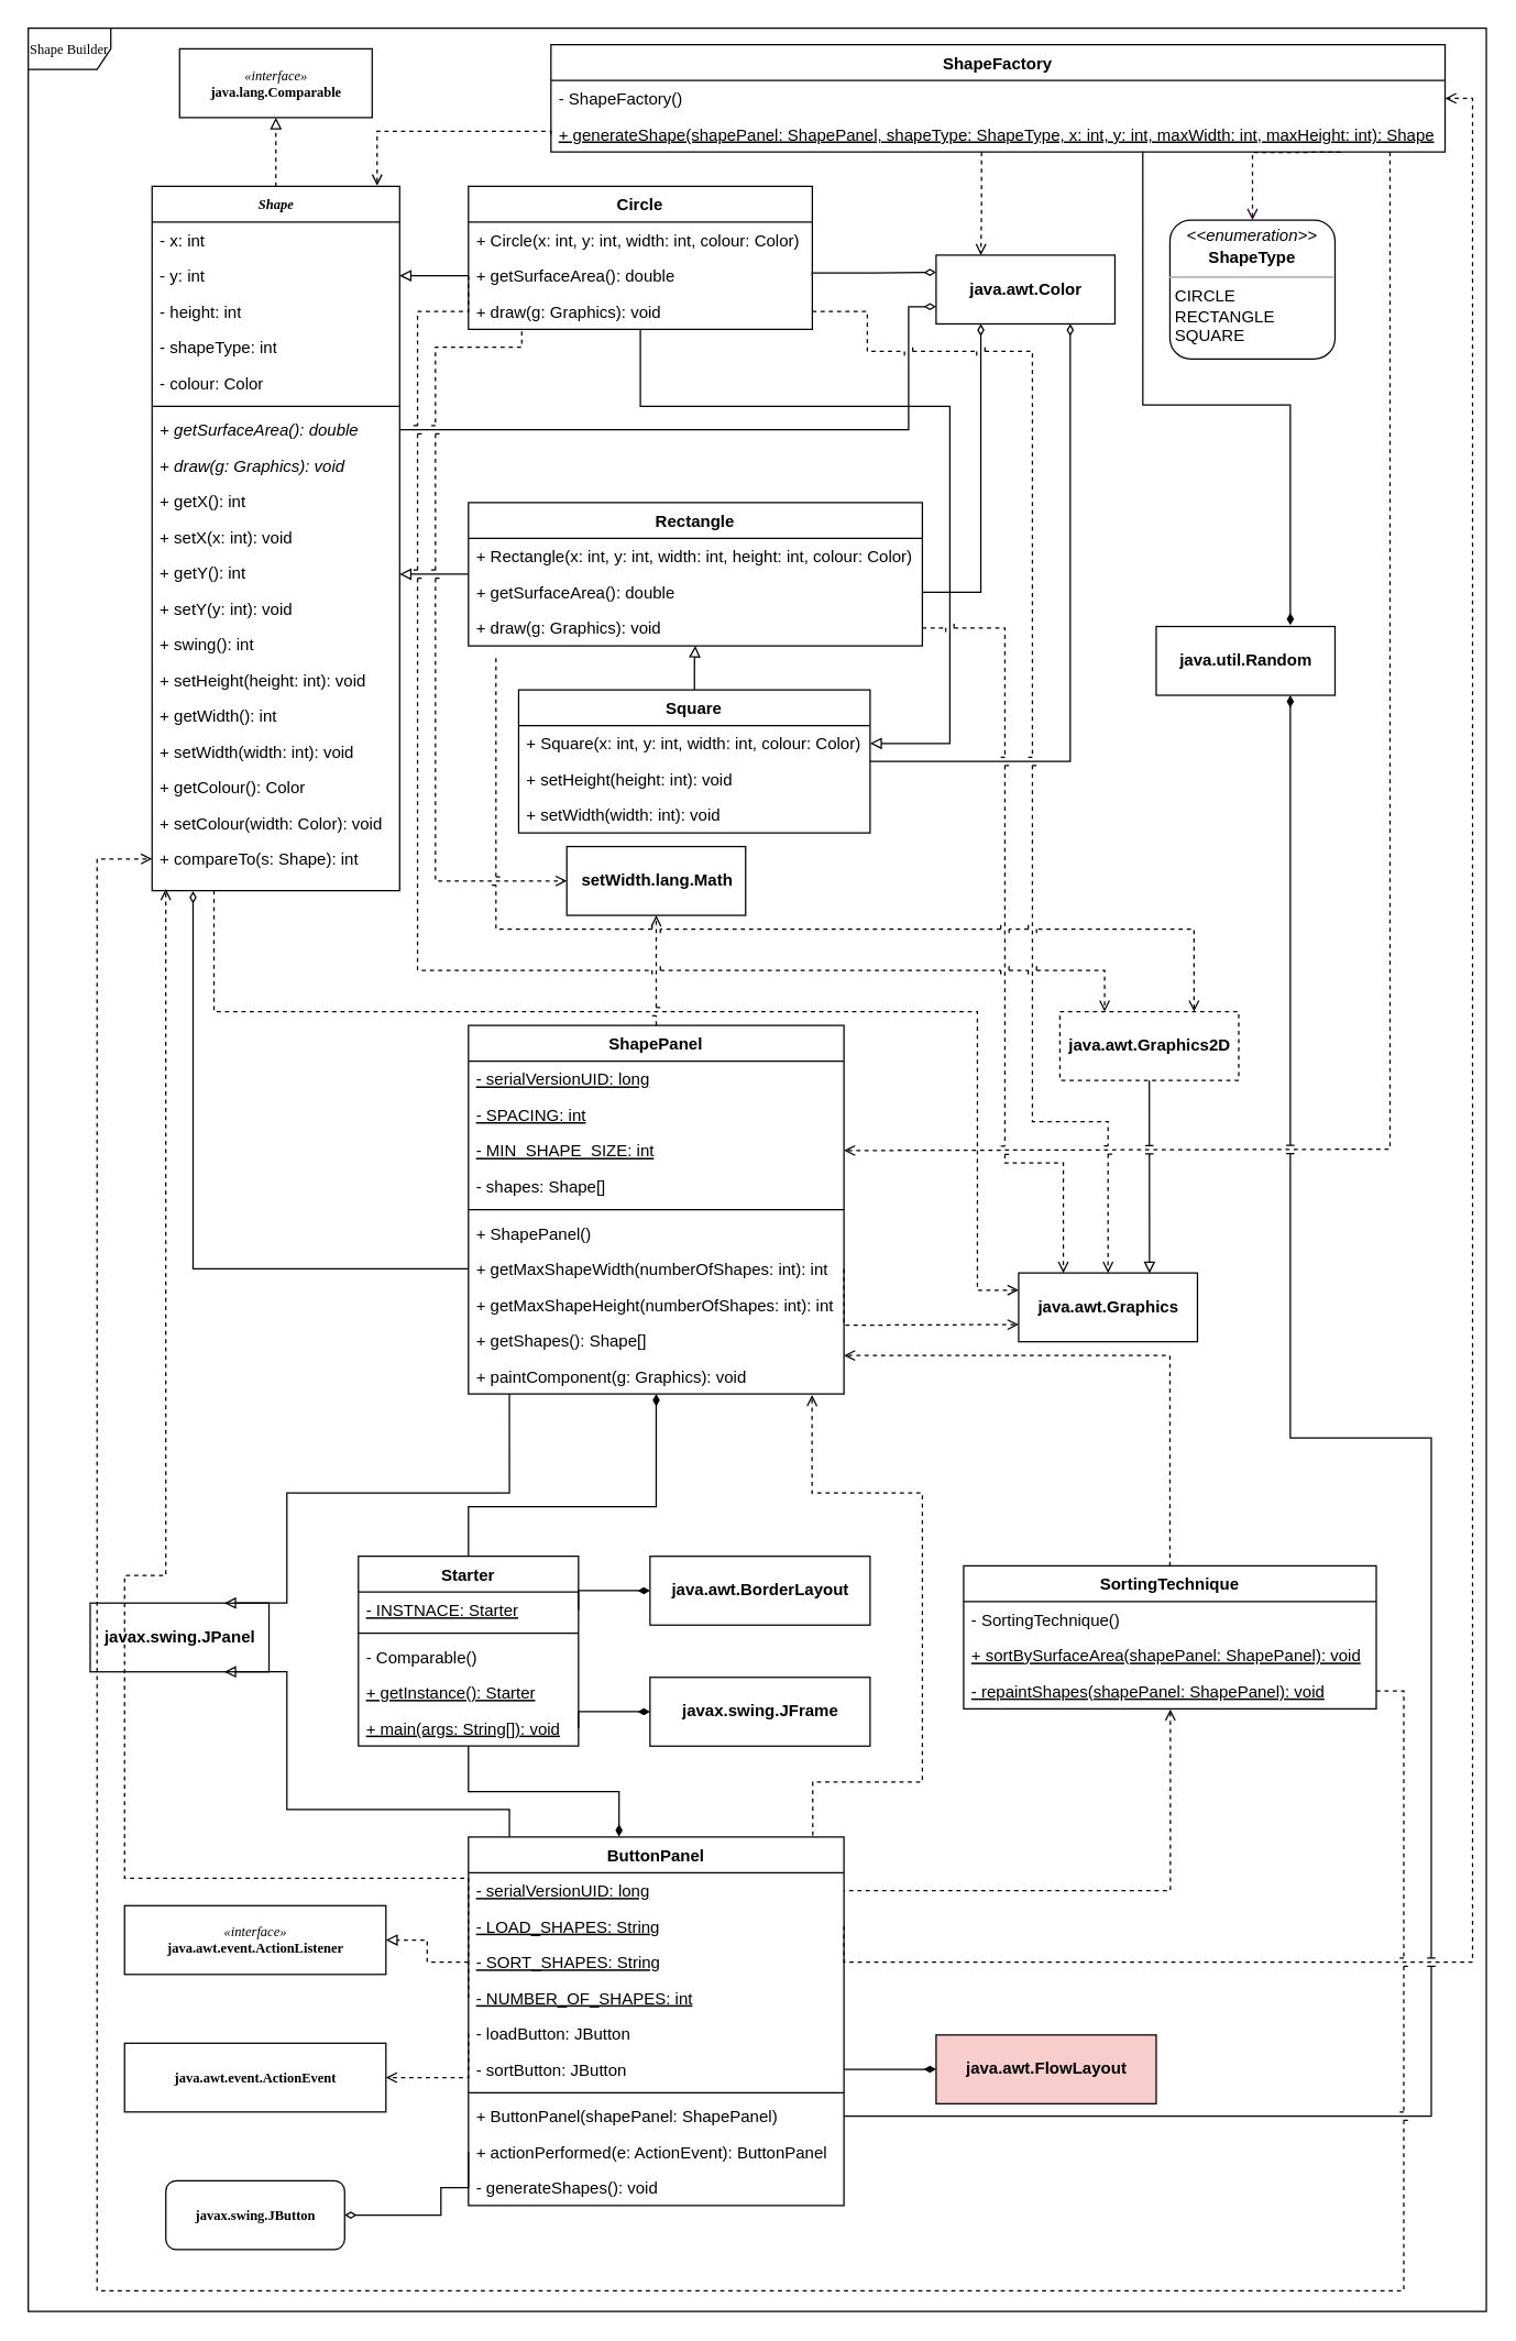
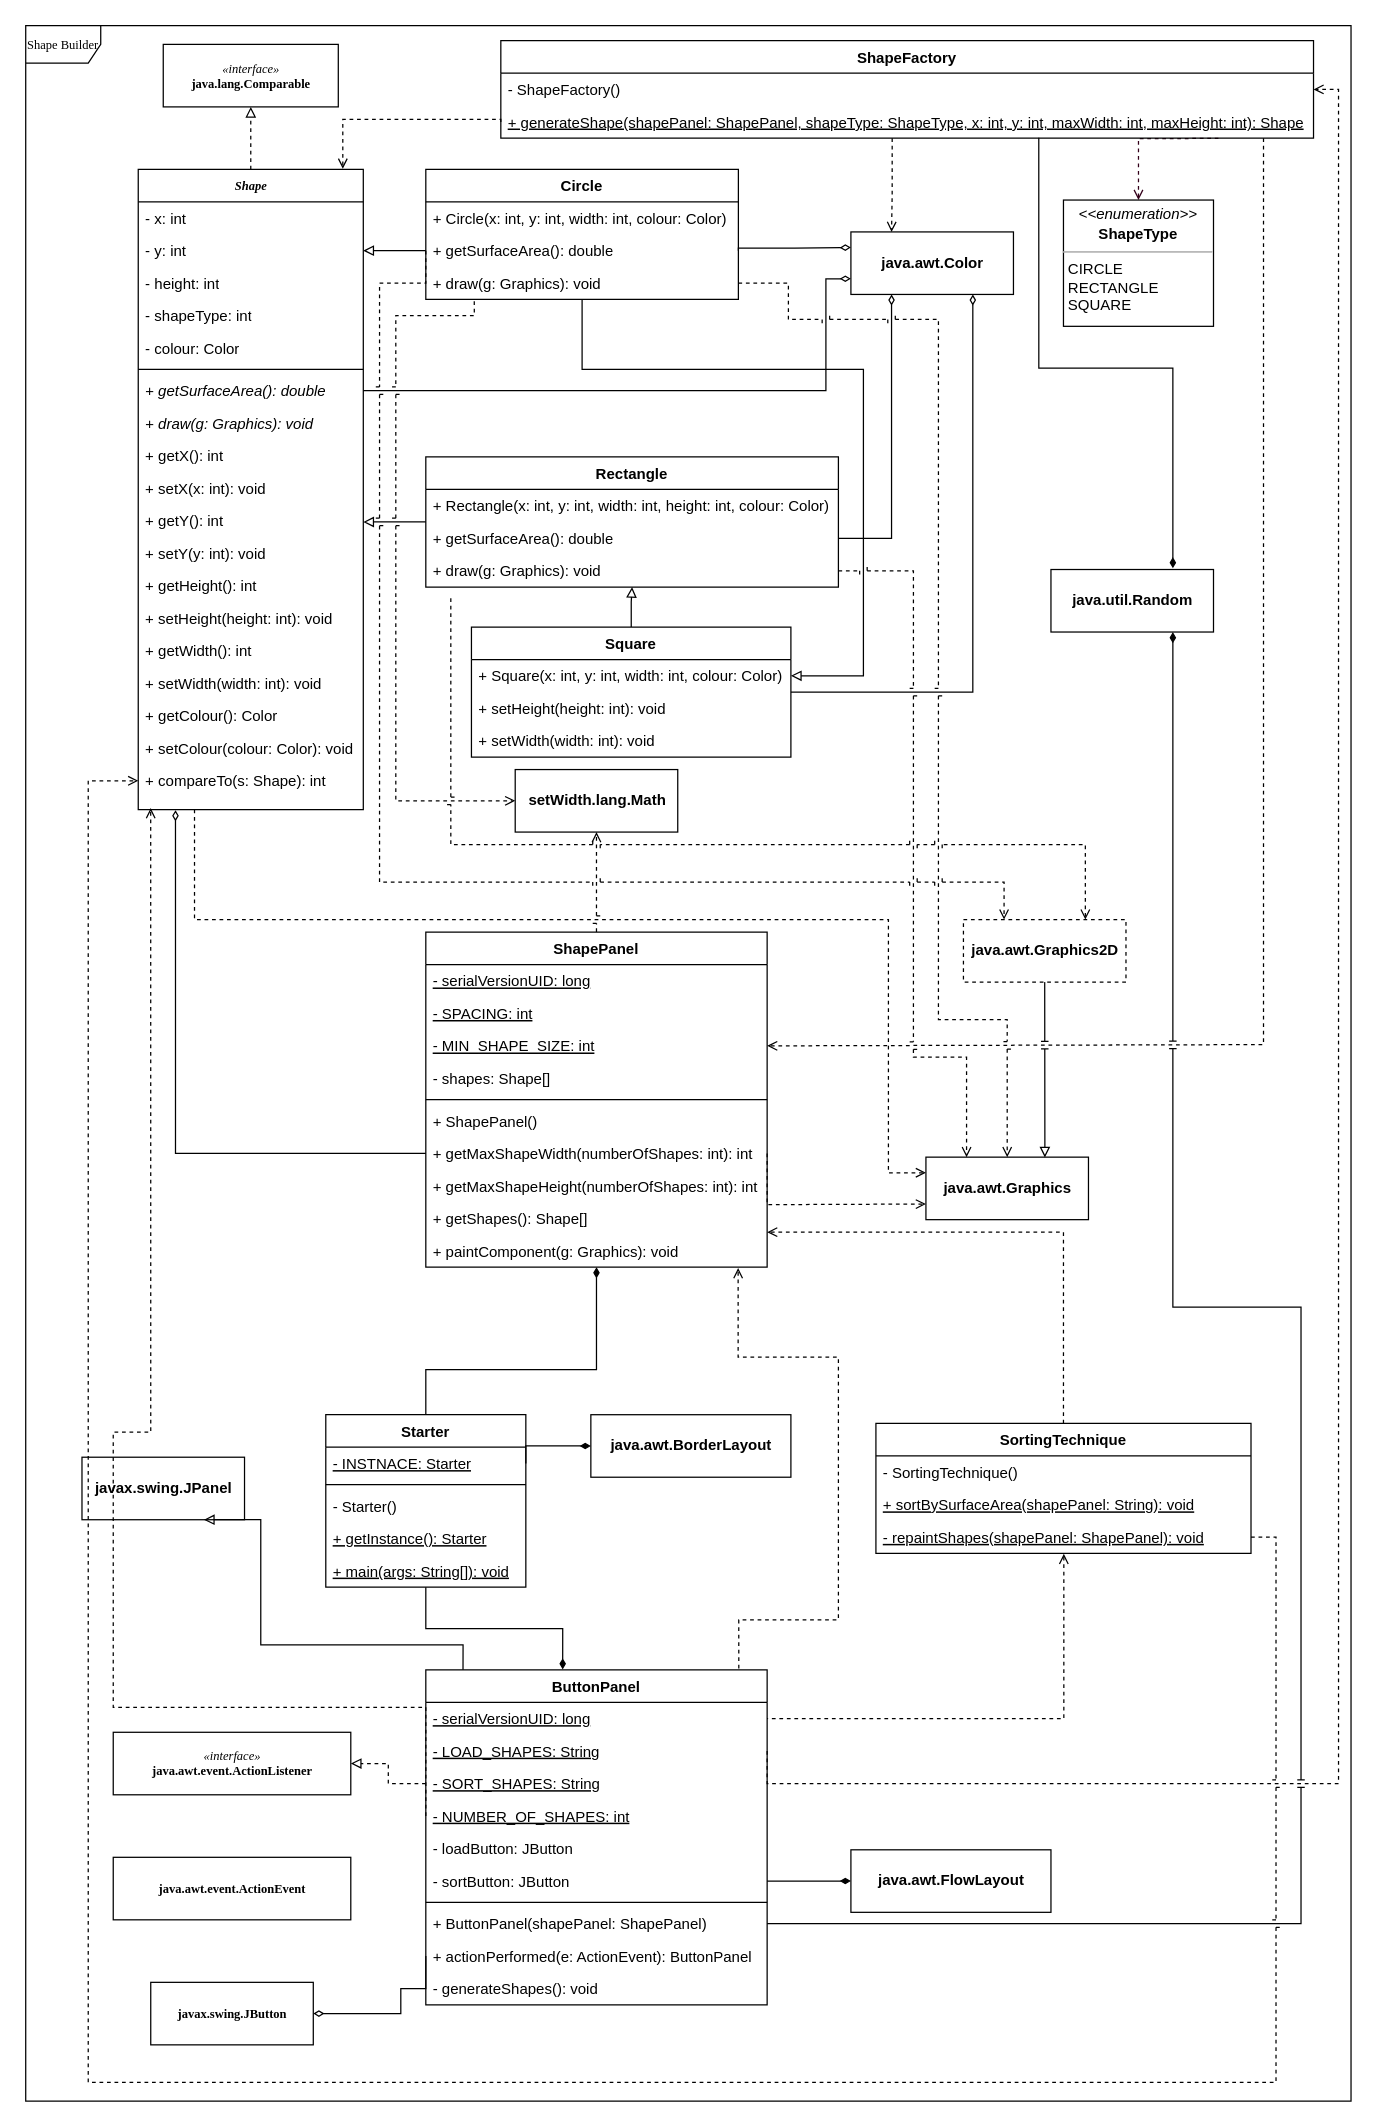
- <mxCell id="44" value="&lt;p style=&quot;margin: 4px 0px 0px ; text-align: center ; line-height: 1.3&quot;&gt;&lt;i&gt;&amp;lt;&amp;lt;enumeration&amp;gt;&amp;gt;&lt;/i&gt;&lt;br&gt;&lt;b&gt;ShapeType&lt;/b&gt;&lt;/p&gt;&lt;hr size=&quot;1&quot;&gt;&lt;p style=&quot;margin: 0px ; margin-left: 4px&quot;&gt;CIRCLE&lt;/p&gt;&lt;p style=&quot;margin: 0px ; margin-left: 4px&quot;&gt;RECTANGLE&lt;/p&gt;&lt;p style=&quot;margin: 0px ; margin-left: 4px&quot;&gt;SQUARE&lt;br&gt;&lt;/p&gt;" style="verticalAlign=middle;align=left;overflow=fill;fontSize=12;fontFamily=Helvetica;html=1;shadow=0;glass=0;sketch=0;spacingBottom=1;rounded=1;" parent="1" vertex="1"><mxGeometry x="850" y="159.5" width="120" height="101" as="geometry" /></mxCell>
+ <mxCell id="44" value="&lt;p style=&quot;margin: 4px 0px 0px ; text-align: center ; line-height: 1.3&quot;&gt;&lt;i&gt;&amp;lt;&amp;lt;enumeration&amp;gt;&amp;gt;&lt;/i&gt;&lt;br&gt;&lt;b&gt;ShapeType&lt;/b&gt;&lt;/p&gt;&lt;hr size=&quot;1&quot;&gt;&lt;p style=&quot;margin: 0px ; margin-left: 4px&quot;&gt;CIRCLE&lt;/p&gt;&lt;p style=&quot;margin: 0px ; margin-left: 4px&quot;&gt;RECTANGLE&lt;/p&gt;&lt;p style=&quot;margin: 0px ; margin-left: 4px&quot;&gt;SQUARE&lt;br&gt;&lt;/p&gt;" style="verticalAlign=middle;align=left;overflow=fill;fontSize=12;fontFamily=Helvetica;html=1;rounded=0;shadow=0;glass=0;sketch=0;spacingBottom=1;" parent="1" vertex="1"><mxGeometry x="850" y="159.5" width="120" height="101" as="geometry" /></mxCell>
- <mxCell id="18" value="+ swing(): int" style="text;strokeColor=none;fillColor=none;align=left;verticalAlign=top;spacingLeft=4;spacingRight=4;overflow=hidden;rotatable=0;points=[[0,0.5],[1,0.5]];portConstraint=eastwest;rounded=0;shadow=0;glass=0;sketch=0;" parent="5" vertex="1"><mxGeometry y="320" width="180" height="26" as="geometry" /></mxCell>
+ <mxCell id="18" value="+ getHeight(): int" style="text;strokeColor=none;fillColor=none;align=left;verticalAlign=top;spacingLeft=4;spacingRight=4;overflow=hidden;rotatable=0;points=[[0,0.5],[1,0.5]];portConstraint=eastwest;rounded=0;shadow=0;glass=0;sketch=0;" parent="5" vertex="1"><mxGeometry y="320" width="180" height="26" as="geometry" /></mxCell>
- <mxCell id="23" value="+ setColour(width: Color): void" style="text;strokeColor=none;fillColor=none;align=left;verticalAlign=top;spacingLeft=4;spacingRight=4;overflow=hidden;rotatable=0;points=[[0,0.5],[1,0.5]];portConstraint=eastwest;rounded=0;shadow=0;glass=0;sketch=0;" parent="5" vertex="1"><mxGeometry y="450" width="180" height="26" as="geometry" /></mxCell>
+ <mxCell id="23" value="+ setColour(colour: Color): void" style="text;strokeColor=none;fillColor=none;align=left;verticalAlign=top;spacingLeft=4;spacingRight=4;overflow=hidden;rotatable=0;points=[[0,0.5],[1,0.5]];portConstraint=eastwest;rounded=0;shadow=0;glass=0;sketch=0;" parent="5" vertex="1"><mxGeometry y="450" width="180" height="26" as="geometry" /></mxCell>
- <mxCell id="48" style="edgeStyle=orthogonalEdgeStyle;rounded=0;orthogonalLoop=1;jettySize=auto;html=1;entryX=0.75;entryY=0;entryDx=0;entryDy=0;endArrow=block;endFill=0;exitX=0.109;exitY=1.002;exitDx=0;exitDy=0;exitPerimeter=0;" parent="1" source="76" target="46" edge="1"><mxGeometry relative="1" as="geometry"><Array as="points"><mxPoint x="370" y="1085" /><mxPoint x="208" y="1085" /></Array></mxGeometry></mxCell>
- <mxCell id="103" value="+ sortBySurfaceArea(shapePanel: ShapePanel): void" style="text;strokeColor=none;fillColor=none;align=left;verticalAlign=top;spacingLeft=4;spacingRight=4;overflow=hidden;rotatable=0;points=[[0,0.5],[1,0.5]];portConstraint=eastwest;rounded=0;shadow=0;glass=0;sketch=0;fontStyle=4" parent="101" vertex="1"><mxGeometry y="52" width="300" height="26" as="geometry" /></mxCell>
+ <mxCell id="103" value="+ sortBySurfaceArea(shapePanel: String): void" style="text;strokeColor=none;fillColor=none;align=left;verticalAlign=top;spacingLeft=4;spacingRight=4;overflow=hidden;rotatable=0;points=[[0,0.5],[1,0.5]];portConstraint=eastwest;rounded=0;shadow=0;glass=0;sketch=0;fontStyle=4" parent="101" vertex="1"><mxGeometry y="52" width="300" height="26" as="geometry" /></mxCell>
- <mxCell id="87" value="- Comparable()" style="text;strokeColor=none;fillColor=none;align=left;verticalAlign=top;spacingLeft=4;spacingRight=4;overflow=hidden;rotatable=0;points=[[0,0.5],[1,0.5]];portConstraint=eastwest;rounded=0;shadow=0;glass=0;sketch=0;" parent="84" vertex="1"><mxGeometry y="60" width="160" height="26" as="geometry" /></mxCell>
+ <mxCell id="87" value="- Starter()" style="text;strokeColor=none;fillColor=none;align=left;verticalAlign=top;spacingLeft=4;spacingRight=4;overflow=hidden;rotatable=0;points=[[0,0.5],[1,0.5]];portConstraint=eastwest;rounded=0;shadow=0;glass=0;sketch=0;" parent="84" vertex="1"><mxGeometry y="60" width="160" height="26" as="geometry" /></mxCell>
- <mxCell id="114" style="edgeStyle=orthogonalEdgeStyle;rounded=0;orthogonalLoop=1;jettySize=auto;html=1;exitX=1;exitY=0.5;exitDx=0;exitDy=0;entryX=0;entryY=0.5;entryDx=0;entryDy=0;startArrow=none;startFill=0;endArrow=diamondThin;endFill=1;strokeColor=#000000;" parent="1" source="89" target="113" edge="1"><mxGeometry relative="1" as="geometry"><Array as="points"><mxPoint x="420" y="1244" /></Array></mxGeometry></mxCell>
- <mxCell id="113" value="javax.swing.JFrame" style="html=1;rounded=0;shadow=0;glass=0;sketch=0;verticalAlign=middle;fontStyle=1" parent="1" vertex="1"><mxGeometry x="472" y="1219" width="160" height="50" as="geometry" /></mxCell>
- <mxCell id="109" value="java.awt.FlowLayout" style="html=1;rounded=0;shadow=0;glass=0;sketch=0;verticalAlign=middle;fontStyle=1;fillColor=#f8cecc;" parent="1" vertex="1"><mxGeometry x="680" y="1479" width="160" height="50" as="geometry" /></mxCell>
+ <mxCell id="109" value="java.awt.FlowLayout" style="html=1;rounded=0;shadow=0;glass=0;sketch=0;verticalAlign=middle;fontStyle=1" parent="1" vertex="1"><mxGeometry x="680" y="1479" width="160" height="50" as="geometry" /></mxCell>
- <mxCell id="49" style="edgeStyle=orthogonalEdgeStyle;rounded=0;orthogonalLoop=1;jettySize=auto;html=1;entryX=1;entryY=0.5;entryDx=0;entryDy=0;endArrow=open;endFill=0;dashed=1;exitX=0;exitY=0.5;exitDx=0;exitDy=0;" parent="1" source="56" target="93" edge="1"><mxGeometry relative="1" as="geometry"><mxPoint x="340" y="870" as="sourcePoint" /><mxPoint x="295" y="845" as="targetPoint" /><Array as="points"><mxPoint x="340" y="1510" /></Array></mxGeometry></mxCell>
- <mxCell id="91" value="&lt;b&gt;javax.swing.JButton&lt;/b&gt;" style="html=1;shadow=0;comic=0;labelBackgroundColor=none;strokeWidth=1;fontFamily=Verdana;fontSize=10;align=center;rounded=1;" parent="1" vertex="1"><mxGeometry x="120" y="1585" width="130" height="50" as="geometry" /></mxCell>
+ <mxCell id="91" value="&lt;b&gt;javax.swing.JButton&lt;/b&gt;" style="html=1;rounded=0;shadow=0;comic=0;labelBackgroundColor=none;strokeWidth=1;fontFamily=Verdana;fontSize=10;align=center;" parent="1" vertex="1"><mxGeometry x="120" y="1585" width="130" height="50" as="geometry" /></mxCell>
